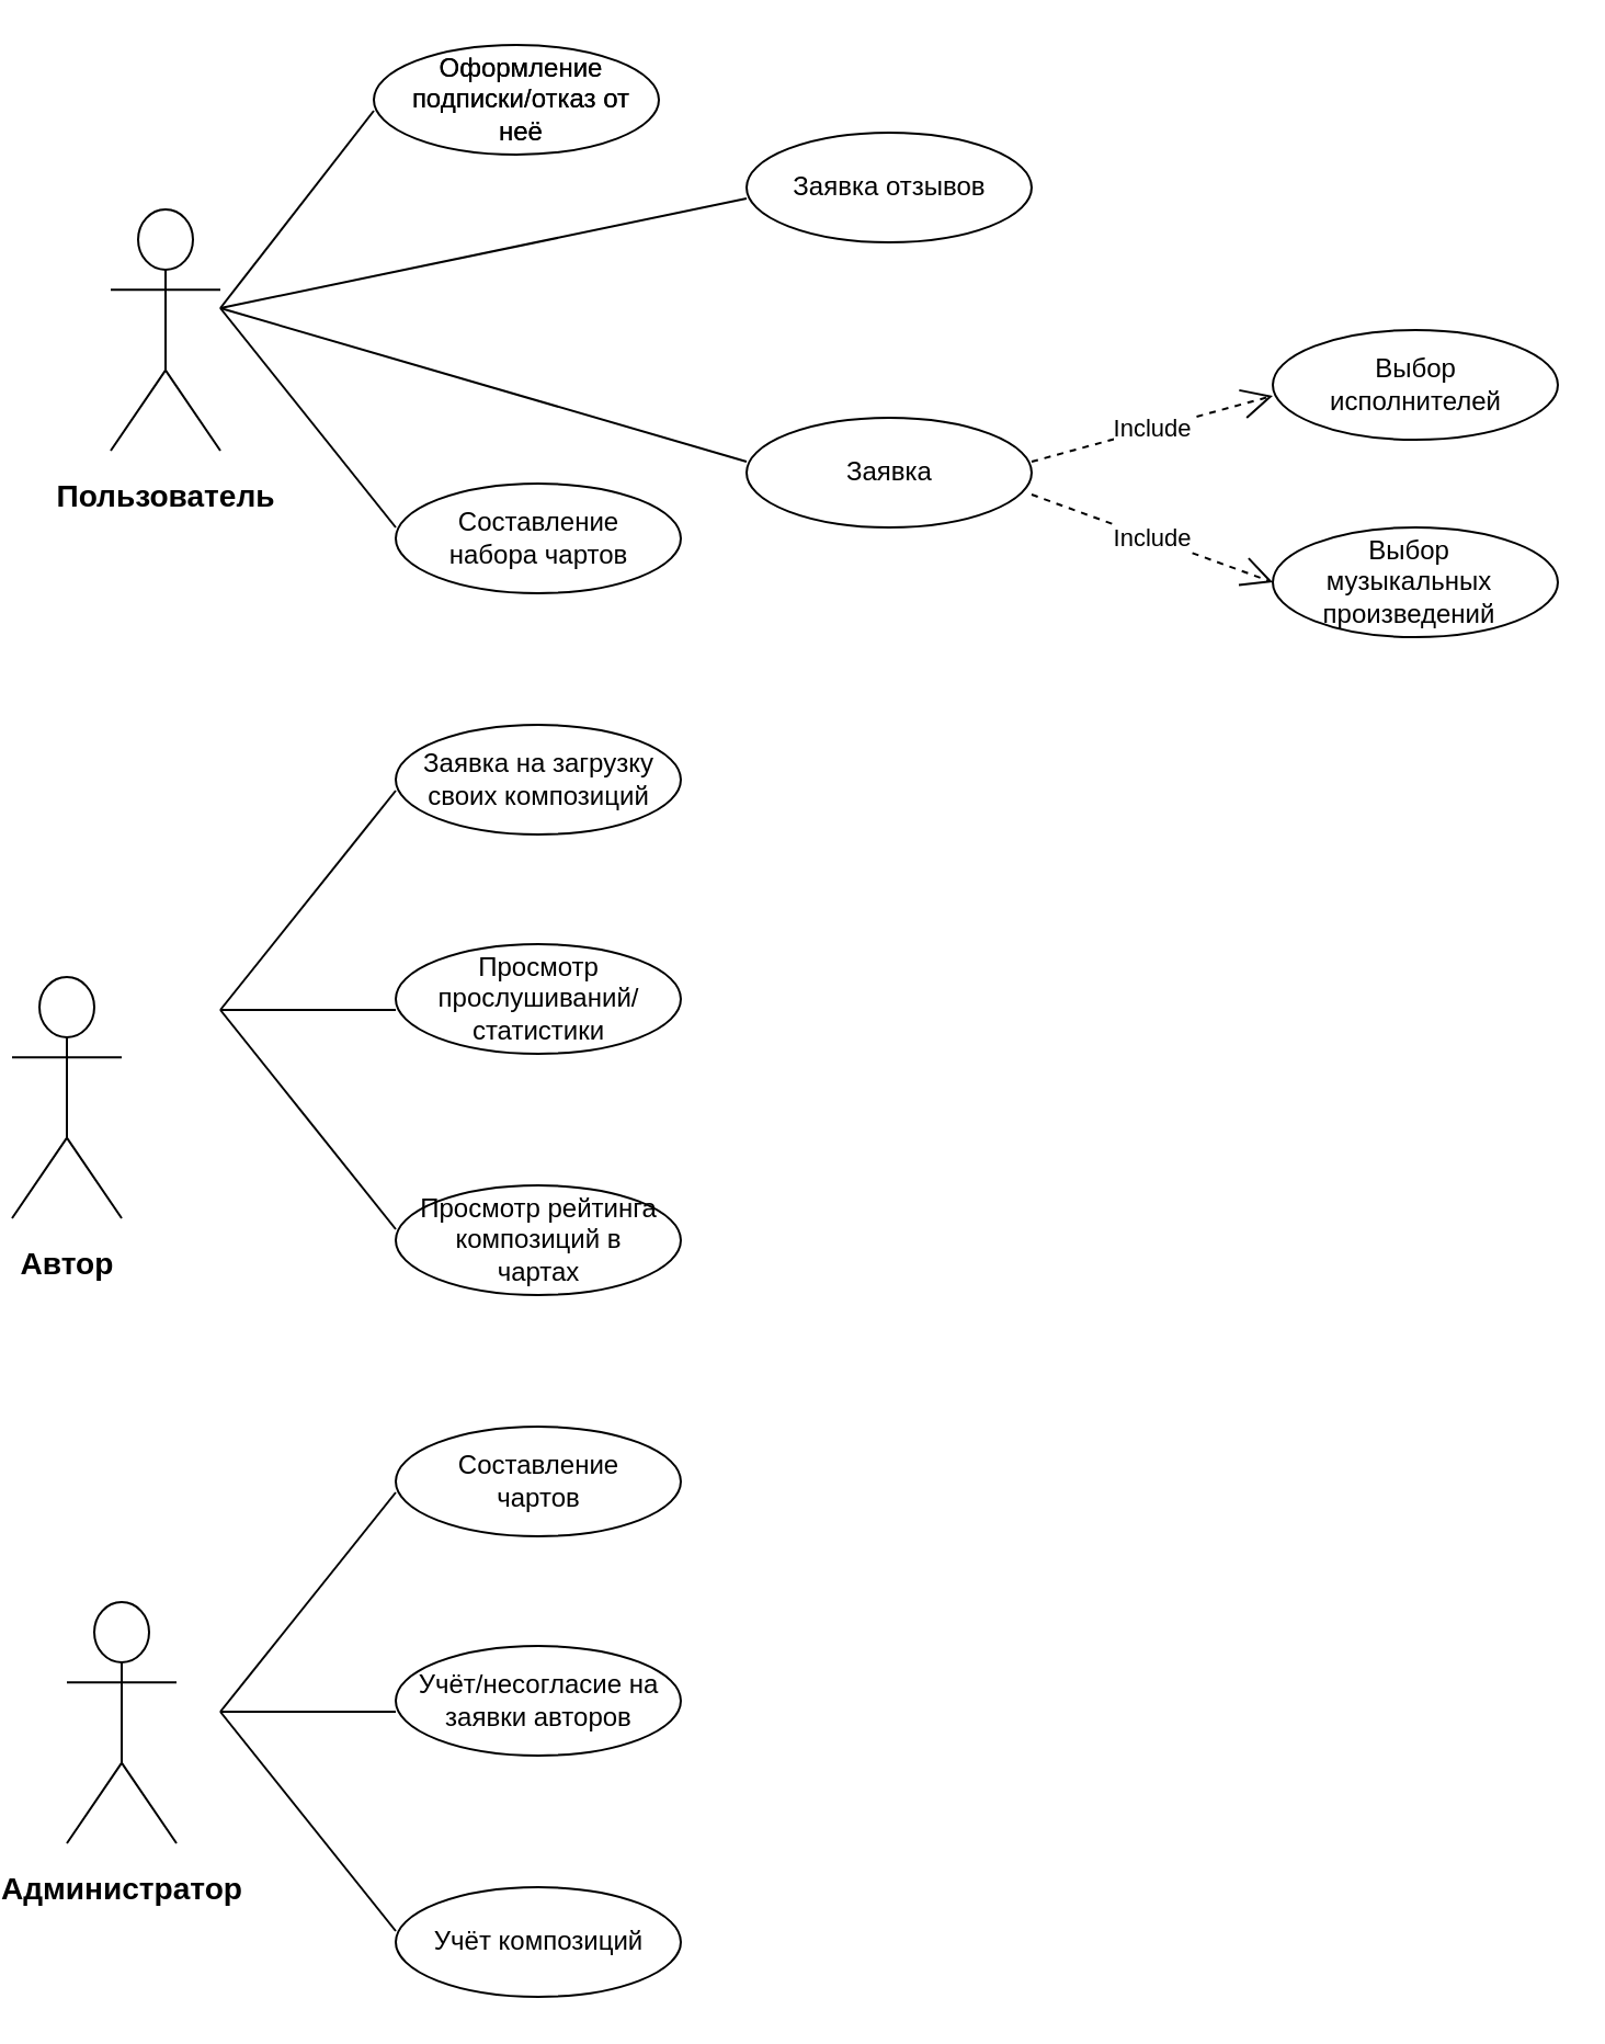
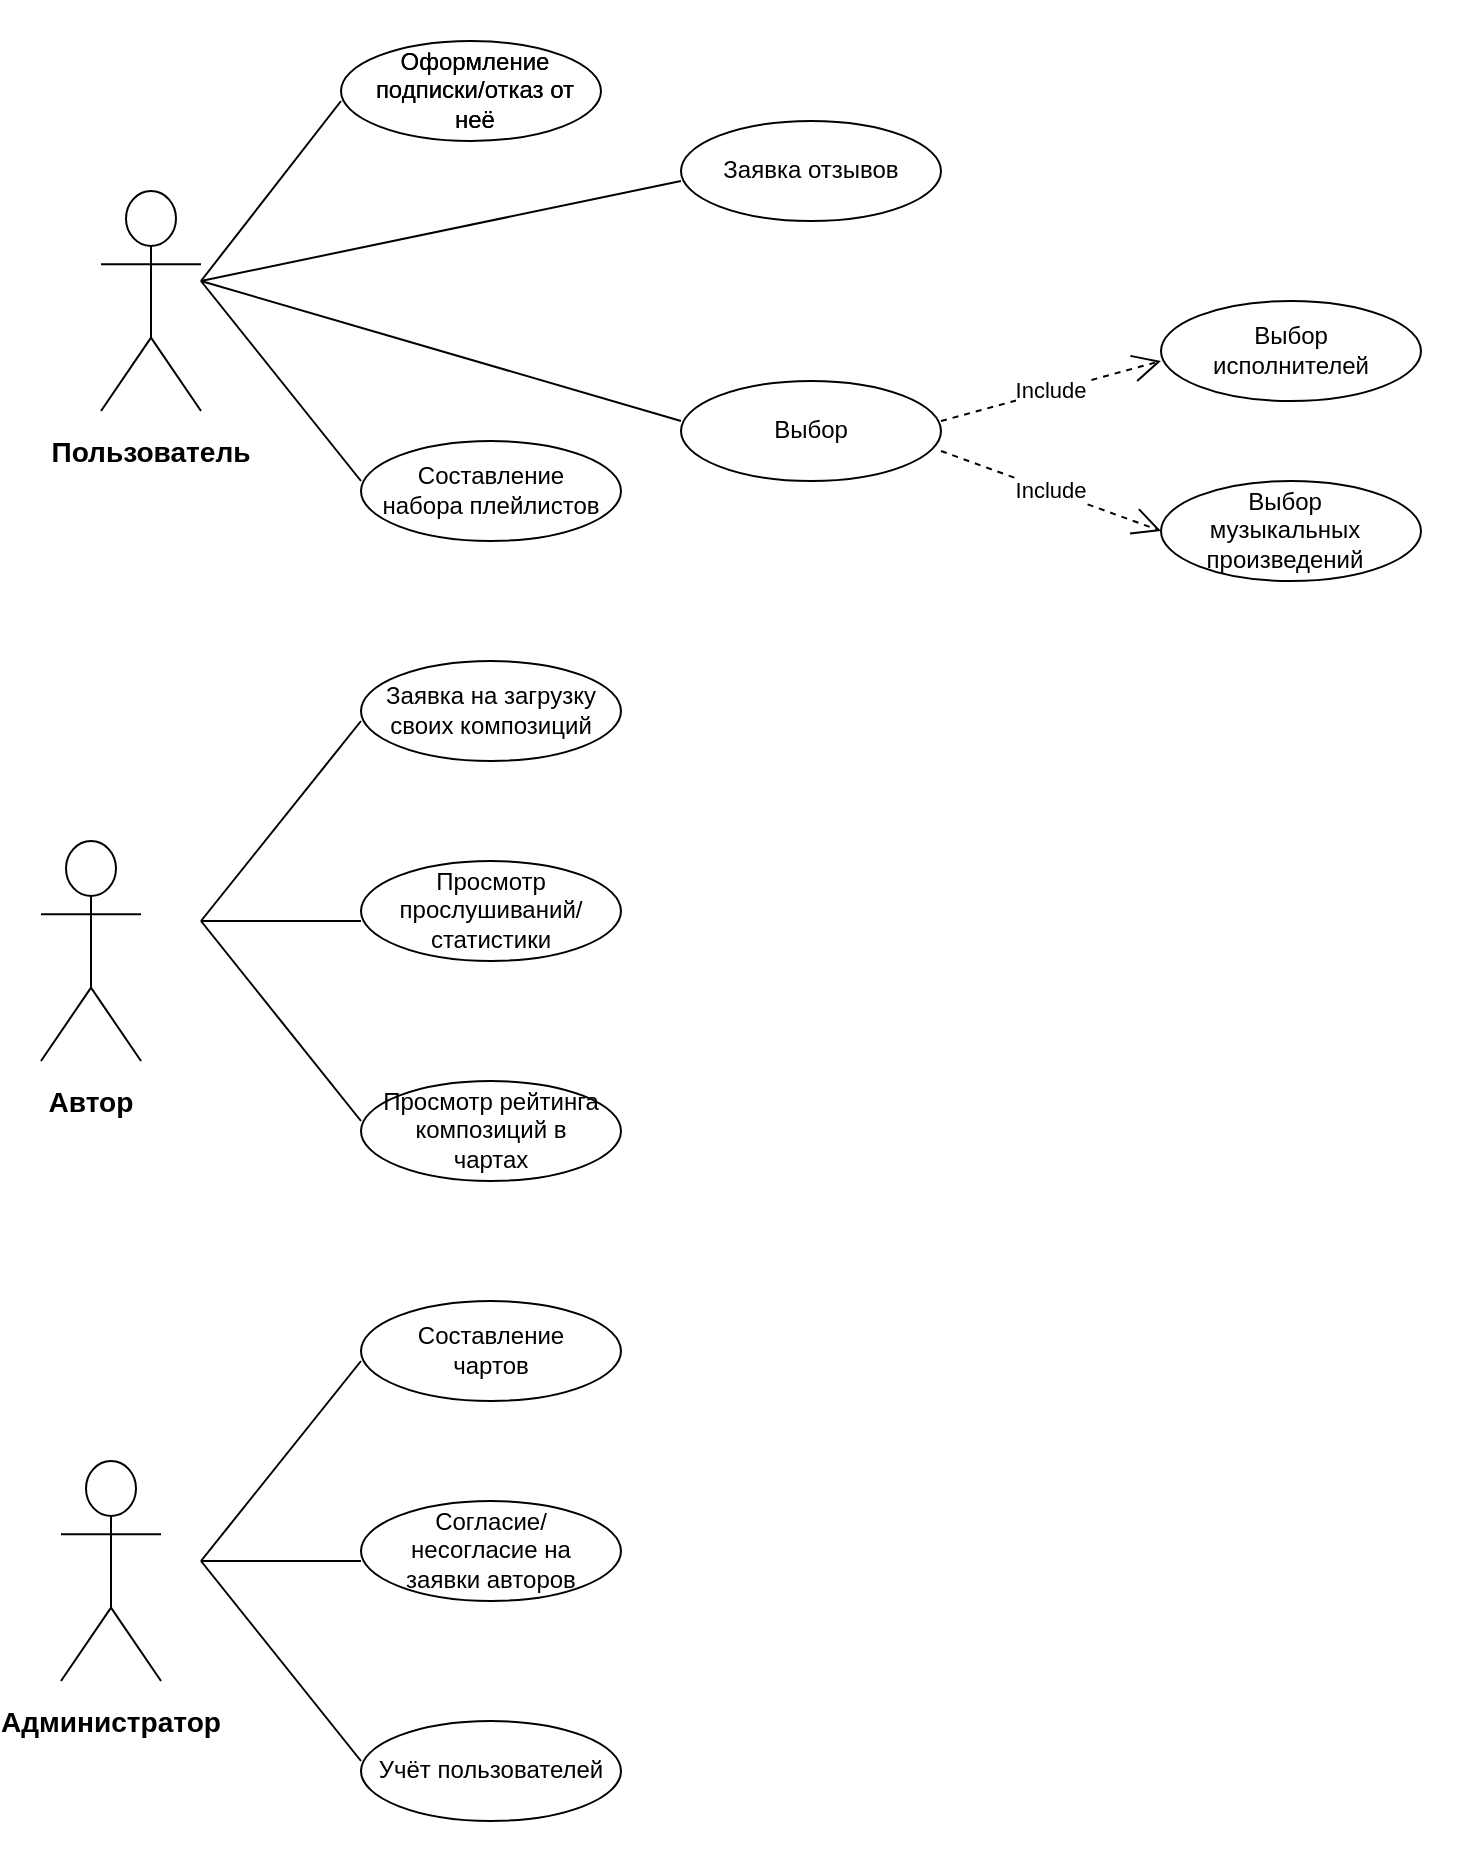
- <mxCell id="33" value="Заявка" style="text;html=1;strokeColor=none;fillColor=none;align=center;verticalAlign=middle;whiteSpace=wrap;rounded=0;" vertex="1" parent="1"><mxGeometry x="347.5" y="205" width="115" height="20" as="geometry" /></mxCell>
+ <mxCell id="33" value="Выбор" style="text;html=1;strokeColor=none;fillColor=none;align=center;verticalAlign=middle;whiteSpace=wrap;rounded=0;" vertex="1" parent="1"><mxGeometry x="347.5" y="205" width="115" height="20" as="geometry" /></mxCell>
- <mxCell id="32" value="Составление набора чартов" style="text;html=1;strokeColor=none;fillColor=none;align=center;verticalAlign=middle;whiteSpace=wrap;rounded=0;" vertex="1" parent="1"><mxGeometry x="187.5" y="235" width="115" height="20" as="geometry" /></mxCell>
+ <mxCell id="32" value="Составление набора плейлистов" style="text;html=1;strokeColor=none;fillColor=none;align=center;verticalAlign=middle;whiteSpace=wrap;rounded=0;" vertex="1" parent="1"><mxGeometry x="187.5" y="235" width="115" height="20" as="geometry" /></mxCell>
- <mxCell id="15" value="&lt;h3 style=&quot;line-height: 0%&quot;&gt;Автор&lt;/h3&gt;" style="shape=umlActor;verticalLabelPosition=bottom;verticalAlign=top;html=1;" vertex="1" parent="1"><mxGeometry x="5" y="445" width="50" height="110" as="geometry" /></mxCell>
+ <mxCell id="15" value="&lt;h3 style=&quot;line-height: 0%&quot;&gt;Автор&lt;/h3&gt;" style="shape=umlActor;verticalLabelPosition=bottom;verticalAlign=top;html=1;" vertex="1" parent="1"><mxGeometry x="20" y="420" width="50" height="110" as="geometry" /></mxCell>
- <mxCell id="40" value="Учёт/несогласие на заявки авторов" style="text;html=1;strokeColor=none;fillColor=none;align=center;verticalAlign=middle;whiteSpace=wrap;rounded=0;" vertex="1" parent="1"><mxGeometry x="187.5" y="765" width="115" height="20" as="geometry" /></mxCell>
+ <mxCell id="40" value="Согласие/несогласие на заявки авторов" style="text;html=1;strokeColor=none;fillColor=none;align=center;verticalAlign=middle;whiteSpace=wrap;rounded=0;" vertex="1" parent="1"><mxGeometry x="187.5" y="765" width="115" height="20" as="geometry" /></mxCell>
- <mxCell id="41" value="Учёт композиций" style="text;html=1;strokeColor=none;fillColor=none;align=center;verticalAlign=middle;whiteSpace=wrap;rounded=0;" vertex="1" parent="1"><mxGeometry x="187.5" y="875" width="115" height="20" as="geometry" /></mxCell>
+ <mxCell id="41" value="Учёт пользователей" style="text;html=1;strokeColor=none;fillColor=none;align=center;verticalAlign=middle;whiteSpace=wrap;rounded=0;" vertex="1" parent="1"><mxGeometry x="187.5" y="875" width="115" height="20" as="geometry" /></mxCell>
